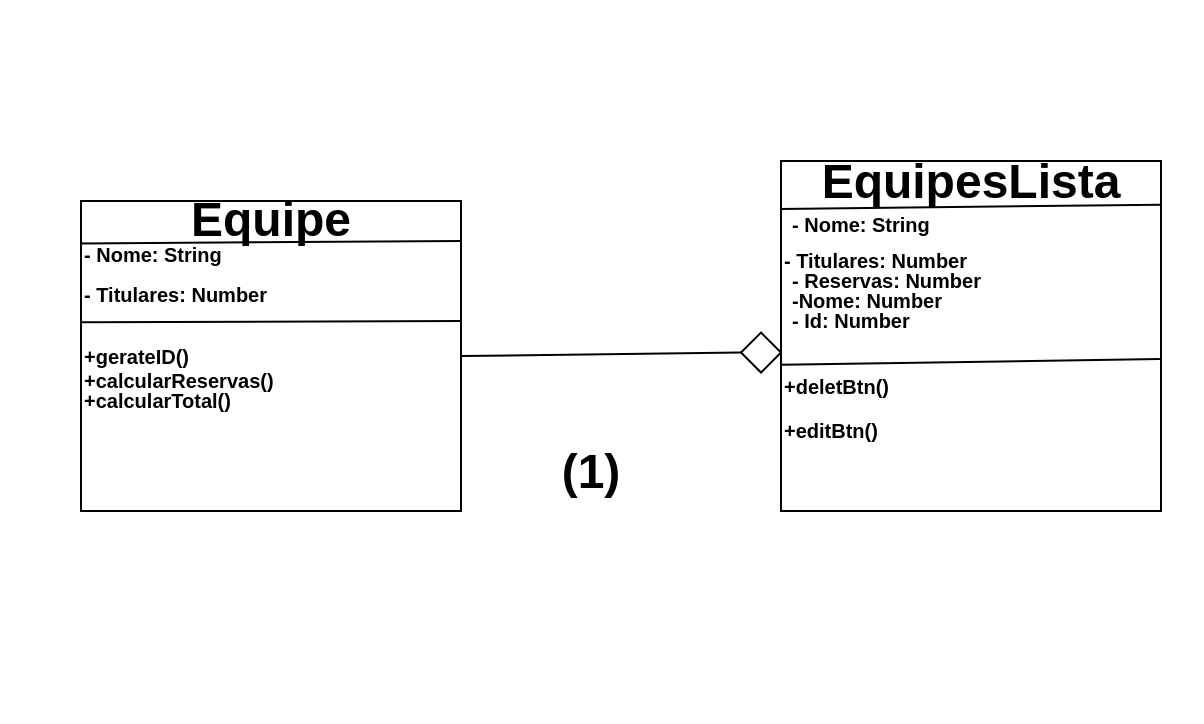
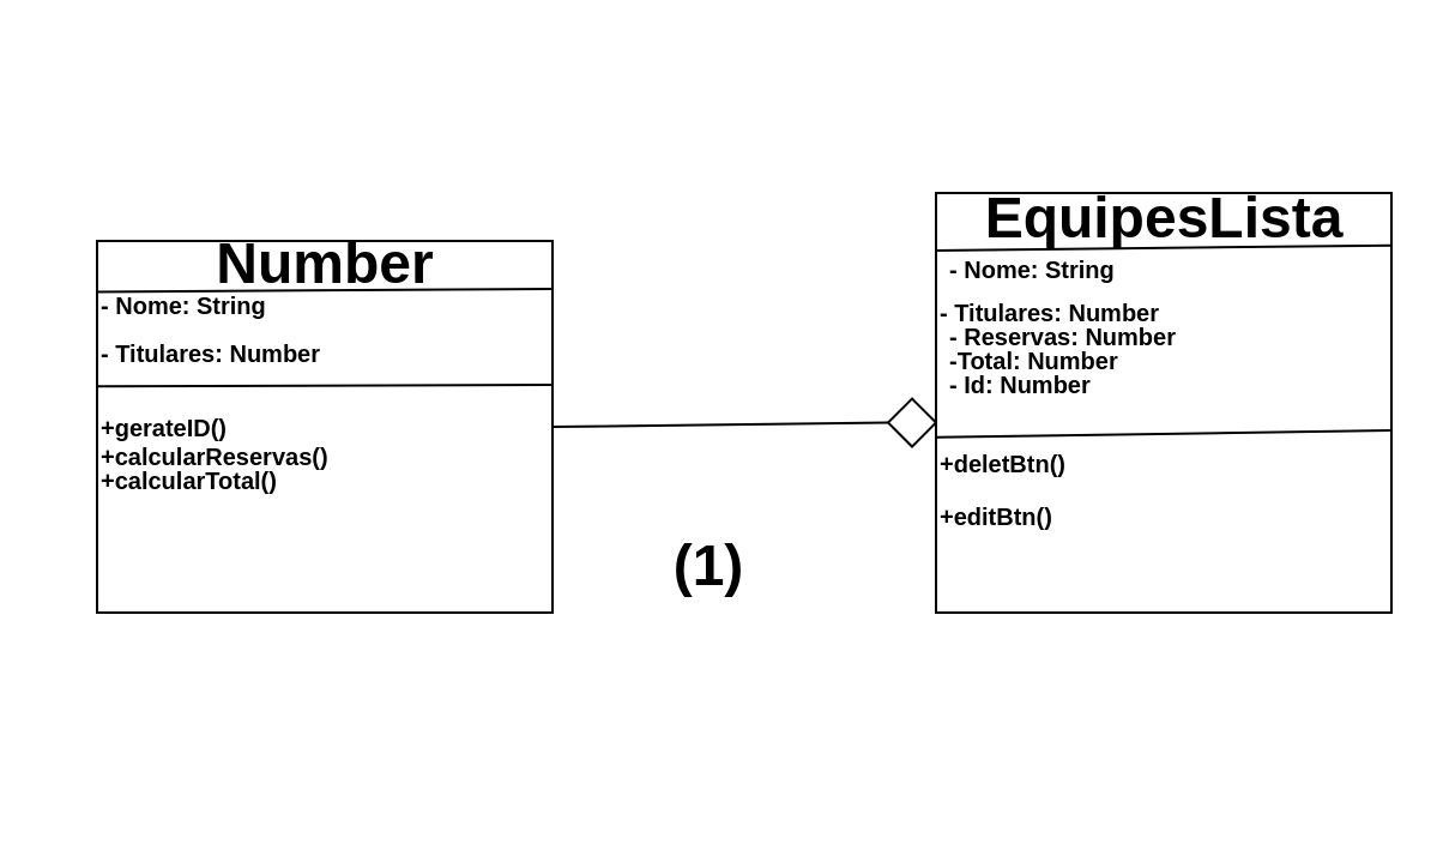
- <mxCell id="6" value="Equipe" style="text;strokeColor=none;fillColor=none;html=1;fontSize=24;fontStyle=1;verticalAlign=middle;align=center;" parent="3" vertex="1"><mxGeometry x="45" width="100" height="20.0" as="geometry" /></mxCell>
+ <mxCell id="6" value="Number" style="text;strokeColor=none;fillColor=none;html=1;fontSize=24;fontStyle=1;verticalAlign=middle;align=center;" parent="3" vertex="1"><mxGeometry x="45" width="100" height="20.0" as="geometry" /></mxCell>
- <mxCell id="29" value="-Nome: Number" style="text;strokeColor=none;fillColor=none;html=1;fontSize=10;fontStyle=1;verticalAlign=middle;align=left;" vertex="1" parent="18"><mxGeometry x="4" y="59.999" width="80" height="20.0" as="geometry" /></mxCell>
+ <mxCell id="29" value="-Total: Number" style="text;strokeColor=none;fillColor=none;html=1;fontSize=10;fontStyle=1;verticalAlign=middle;align=left;" vertex="1" parent="18"><mxGeometry x="4" y="59.999" width="80" height="20.0" as="geometry" /></mxCell>
